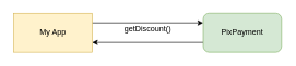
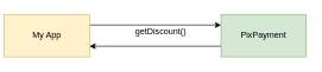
- <mxCell id="3" value="My App" style="rounded=0;whiteSpace=wrap;html=1;fillColor=#fff2cc;strokeColor=#d6b656;" vertex="1" parent="1"><mxGeometry x="20" y="20" width="120" height="60" as="geometry" /></mxCell>
+ <mxCell id="3" value="My App" style="rounded=0;whiteSpace=wrap;html=1;fillColor=#fff2cc;strokeColor=#d6b656;" vertex="1" parent="1"><mxGeometry x="5" y="20" width="120" height="60" as="geometry" /></mxCell>
- <mxCell id="5" value="PixPayment" style="whiteSpace=wrap;html=1;fillColor=#d5e8d4;strokeColor=#82b366;rounded=1;" vertex="1" parent="1"><mxGeometry x="310" y="20" width="120" height="60" as="geometry" /></mxCell>
+ <mxCell id="5" value="PixPayment" style="rounded=0;whiteSpace=wrap;html=1;fillColor=#d5e8d4;strokeColor=#82b366;" vertex="1" parent="1"><mxGeometry x="310" y="20" width="120" height="60" as="geometry" /></mxCell>
